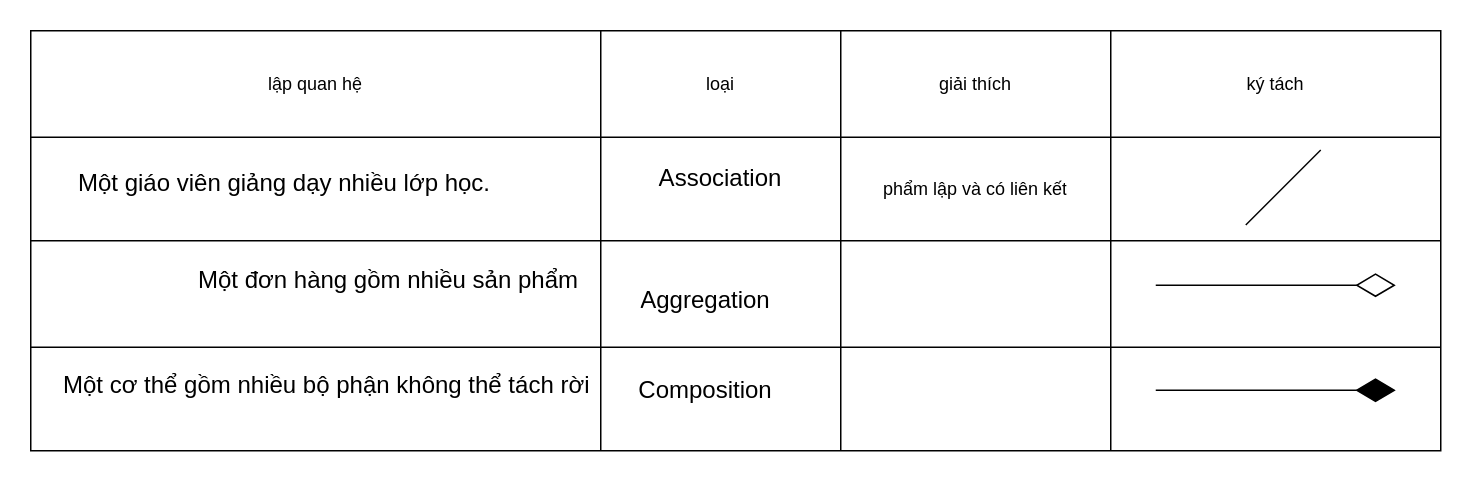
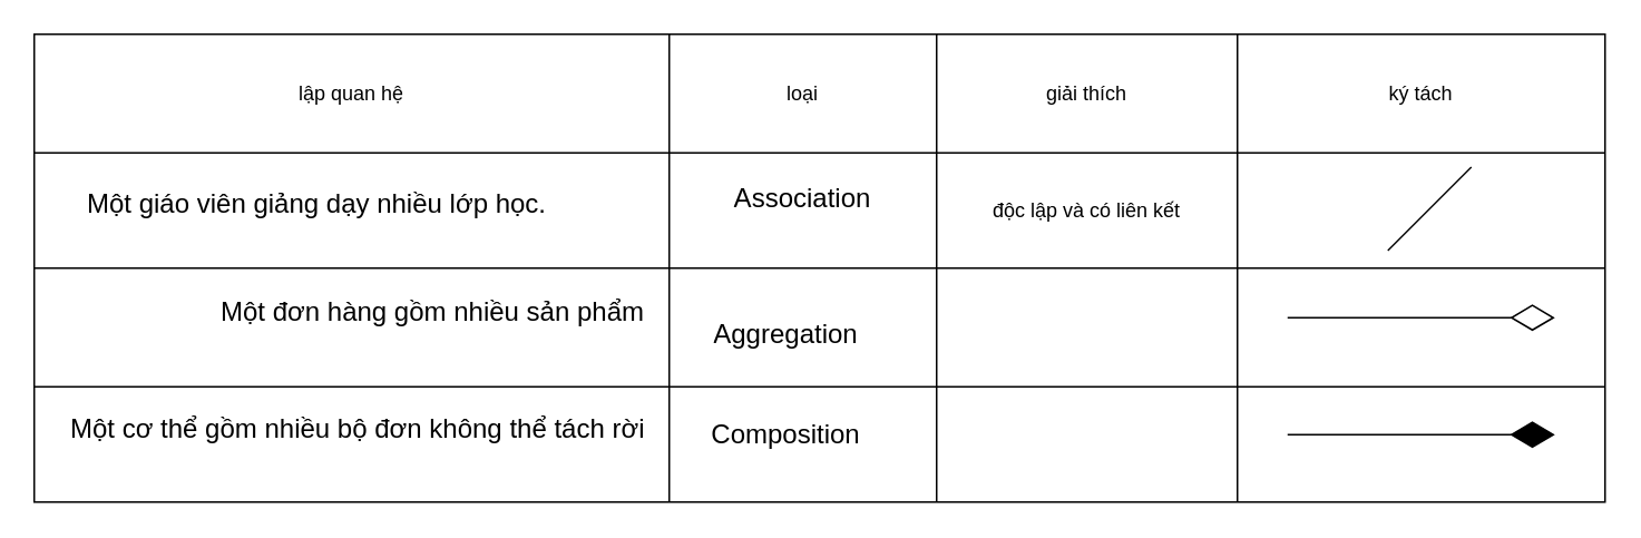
- <mxCell id="11" value="phẩm lập và có liên kết" style="shape=partialRectangle;html=1;whiteSpace=wrap;connectable=0;strokeColor=inherit;overflow=hidden;fillColor=none;top=0;left=0;bottom=0;right=0;pointerEvents=1;" vertex="1" parent="8"><mxGeometry x="540" width="180" height="69" as="geometry"><mxRectangle width="180" height="69" as="alternateBounds" /></mxGeometry></mxCell>
+ <mxCell id="11" value="độc lập và có liên kết" style="shape=partialRectangle;html=1;whiteSpace=wrap;connectable=0;strokeColor=inherit;overflow=hidden;fillColor=none;top=0;left=0;bottom=0;right=0;pointerEvents=1;" vertex="1" parent="8"><mxGeometry x="540" width="180" height="69" as="geometry"><mxRectangle width="180" height="69" as="alternateBounds" /></mxGeometry></mxCell>
- <mxCell id="24" value="&lt;span style=&quot;color: rgb(0, 0, 0); font-family: Arial, sans-serif; font-size: 16px; font-style: normal; font-variant-ligatures: normal; font-variant-caps: normal; font-weight: 400; letter-spacing: normal; orphans: 2; text-align: start; text-indent: 0px; text-transform: none; widows: 2; word-spacing: 0px; -webkit-text-stroke-width: 0px; white-space: pre-wrap; background-color: rgb(255, 255, 255); text-decoration-thickness: initial; text-decoration-style: initial; text-decoration-color: initial; display: inline !important; float: none;&quot;&gt;Một cơ thể gồm nhiều bộ phận không thể tách rời&lt;/span&gt;" style="text;whiteSpace=wrap;html=1;" vertex="1" parent="1"><mxGeometry x="40" y="240" width="380" height="40" as="geometry" /></mxCell>
+ <mxCell id="24" value="&lt;span style=&quot;color: rgb(0, 0, 0); font-family: Arial, sans-serif; font-size: 16px; font-style: normal; font-variant-ligatures: normal; font-variant-caps: normal; font-weight: 400; letter-spacing: normal; orphans: 2; text-align: start; text-indent: 0px; text-transform: none; widows: 2; word-spacing: 0px; -webkit-text-stroke-width: 0px; white-space: pre-wrap; background-color: rgb(255, 255, 255); text-decoration-thickness: initial; text-decoration-style: initial; text-decoration-color: initial; display: inline !important; float: none;&quot;&gt;Một cơ thể gồm nhiều bộ đơn không thể tách rời&lt;/span&gt;" style="text;whiteSpace=wrap;html=1;" vertex="1" parent="1"><mxGeometry x="40" y="240" width="380" height="40" as="geometry" /></mxCell>
